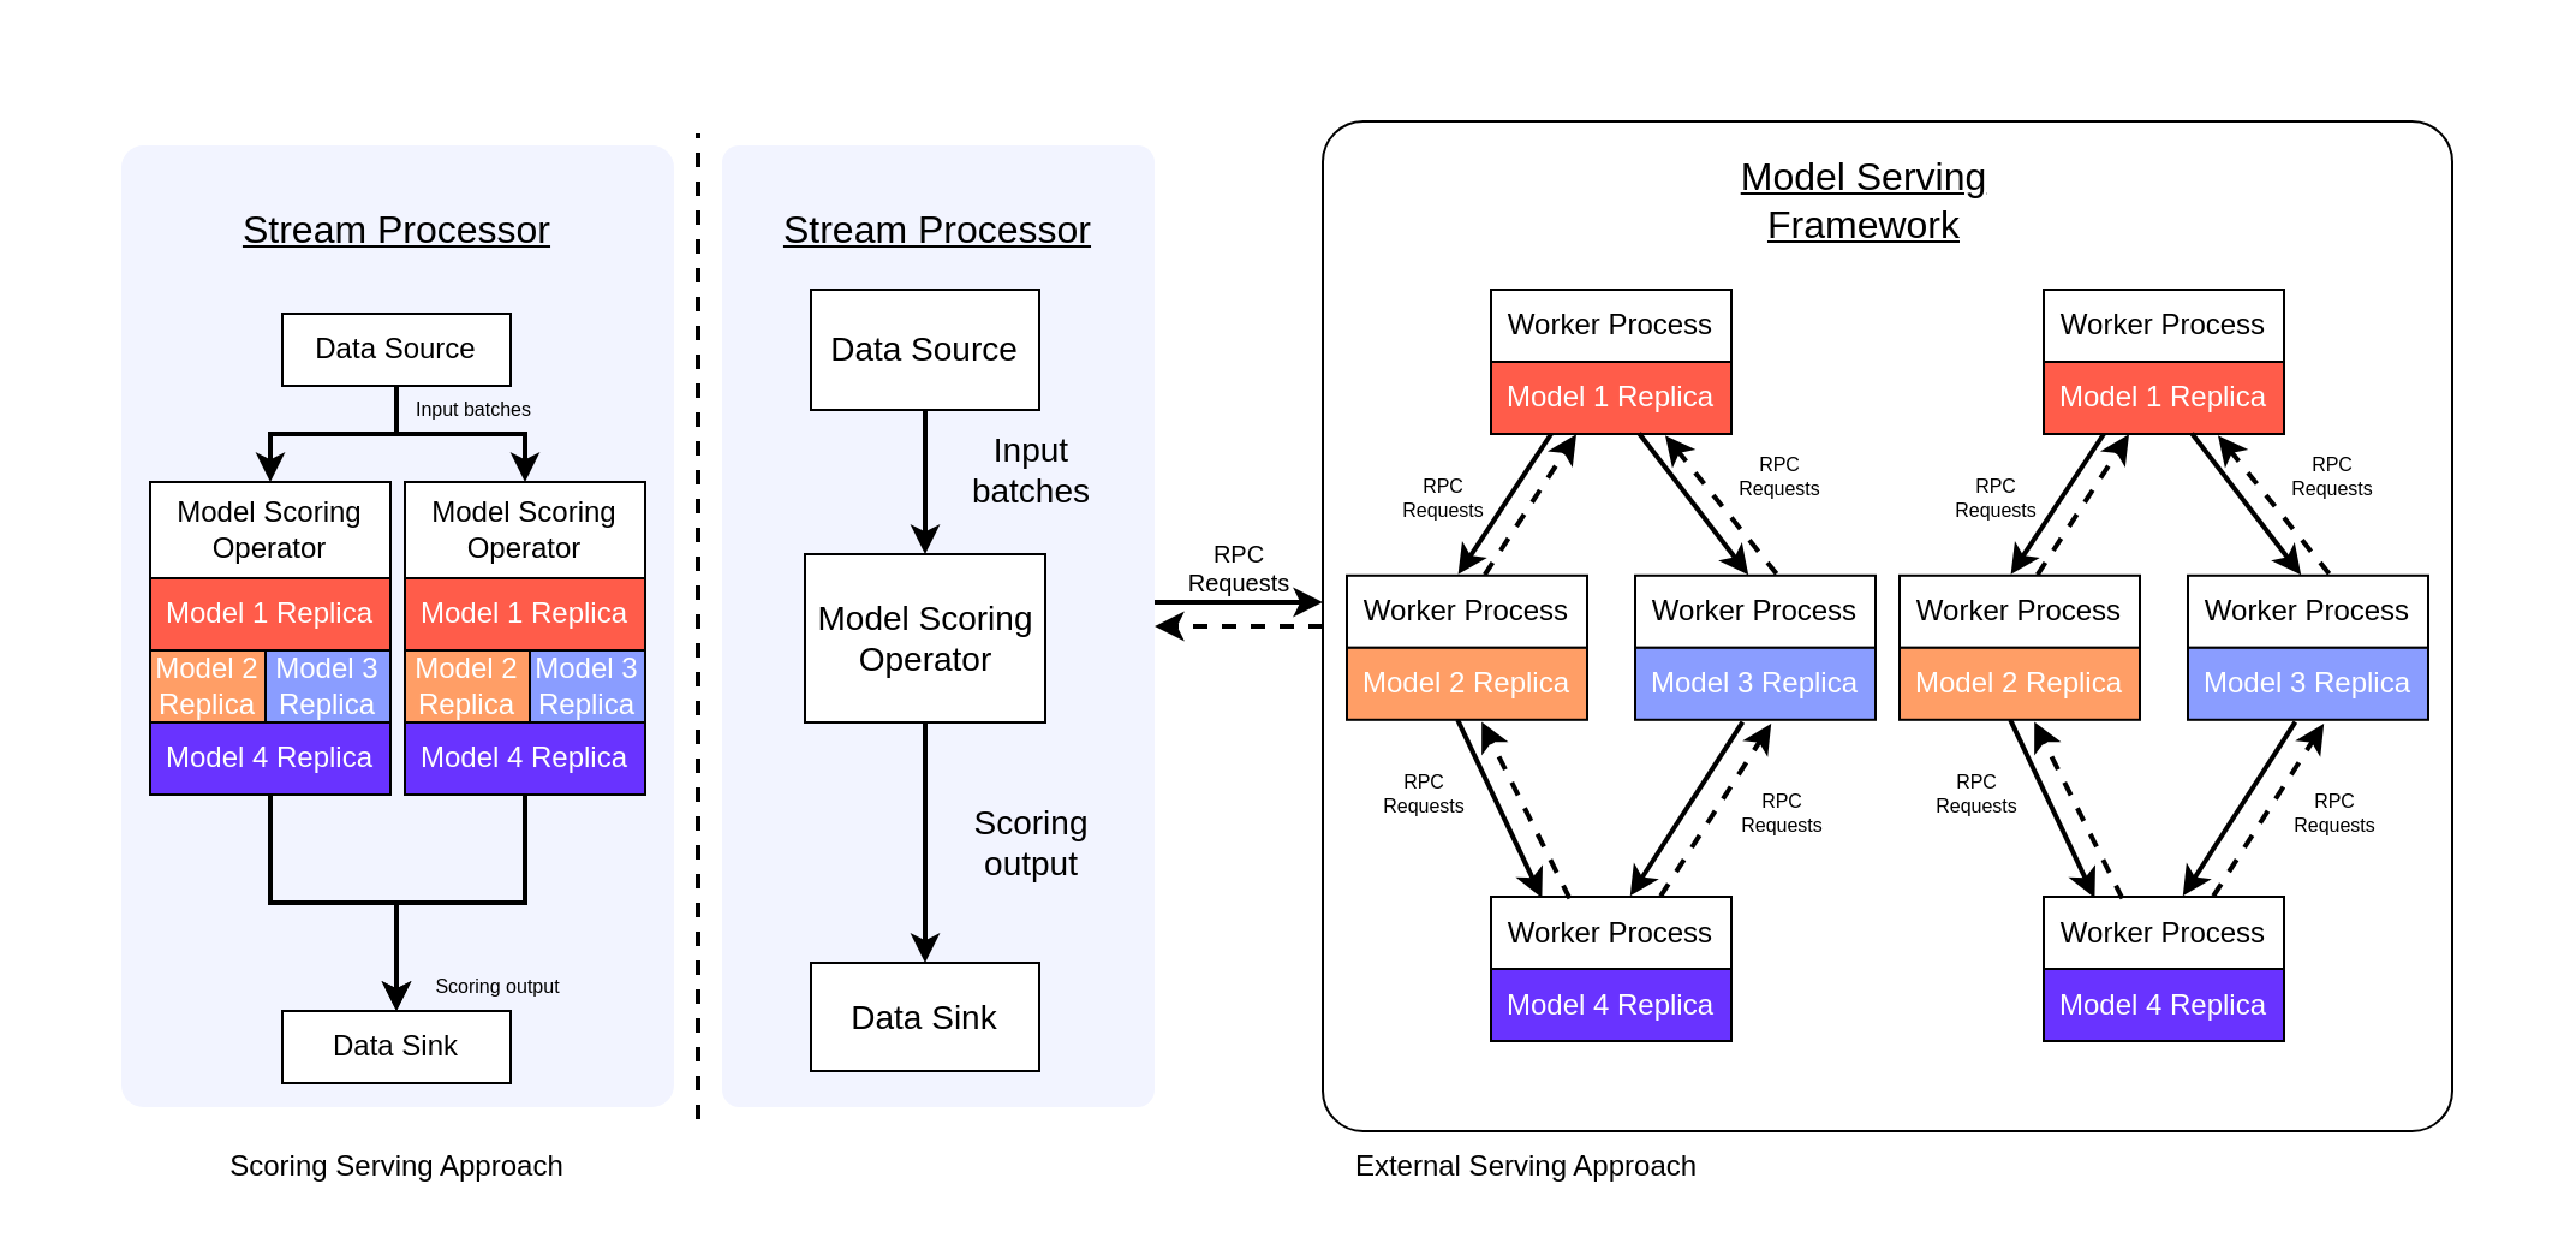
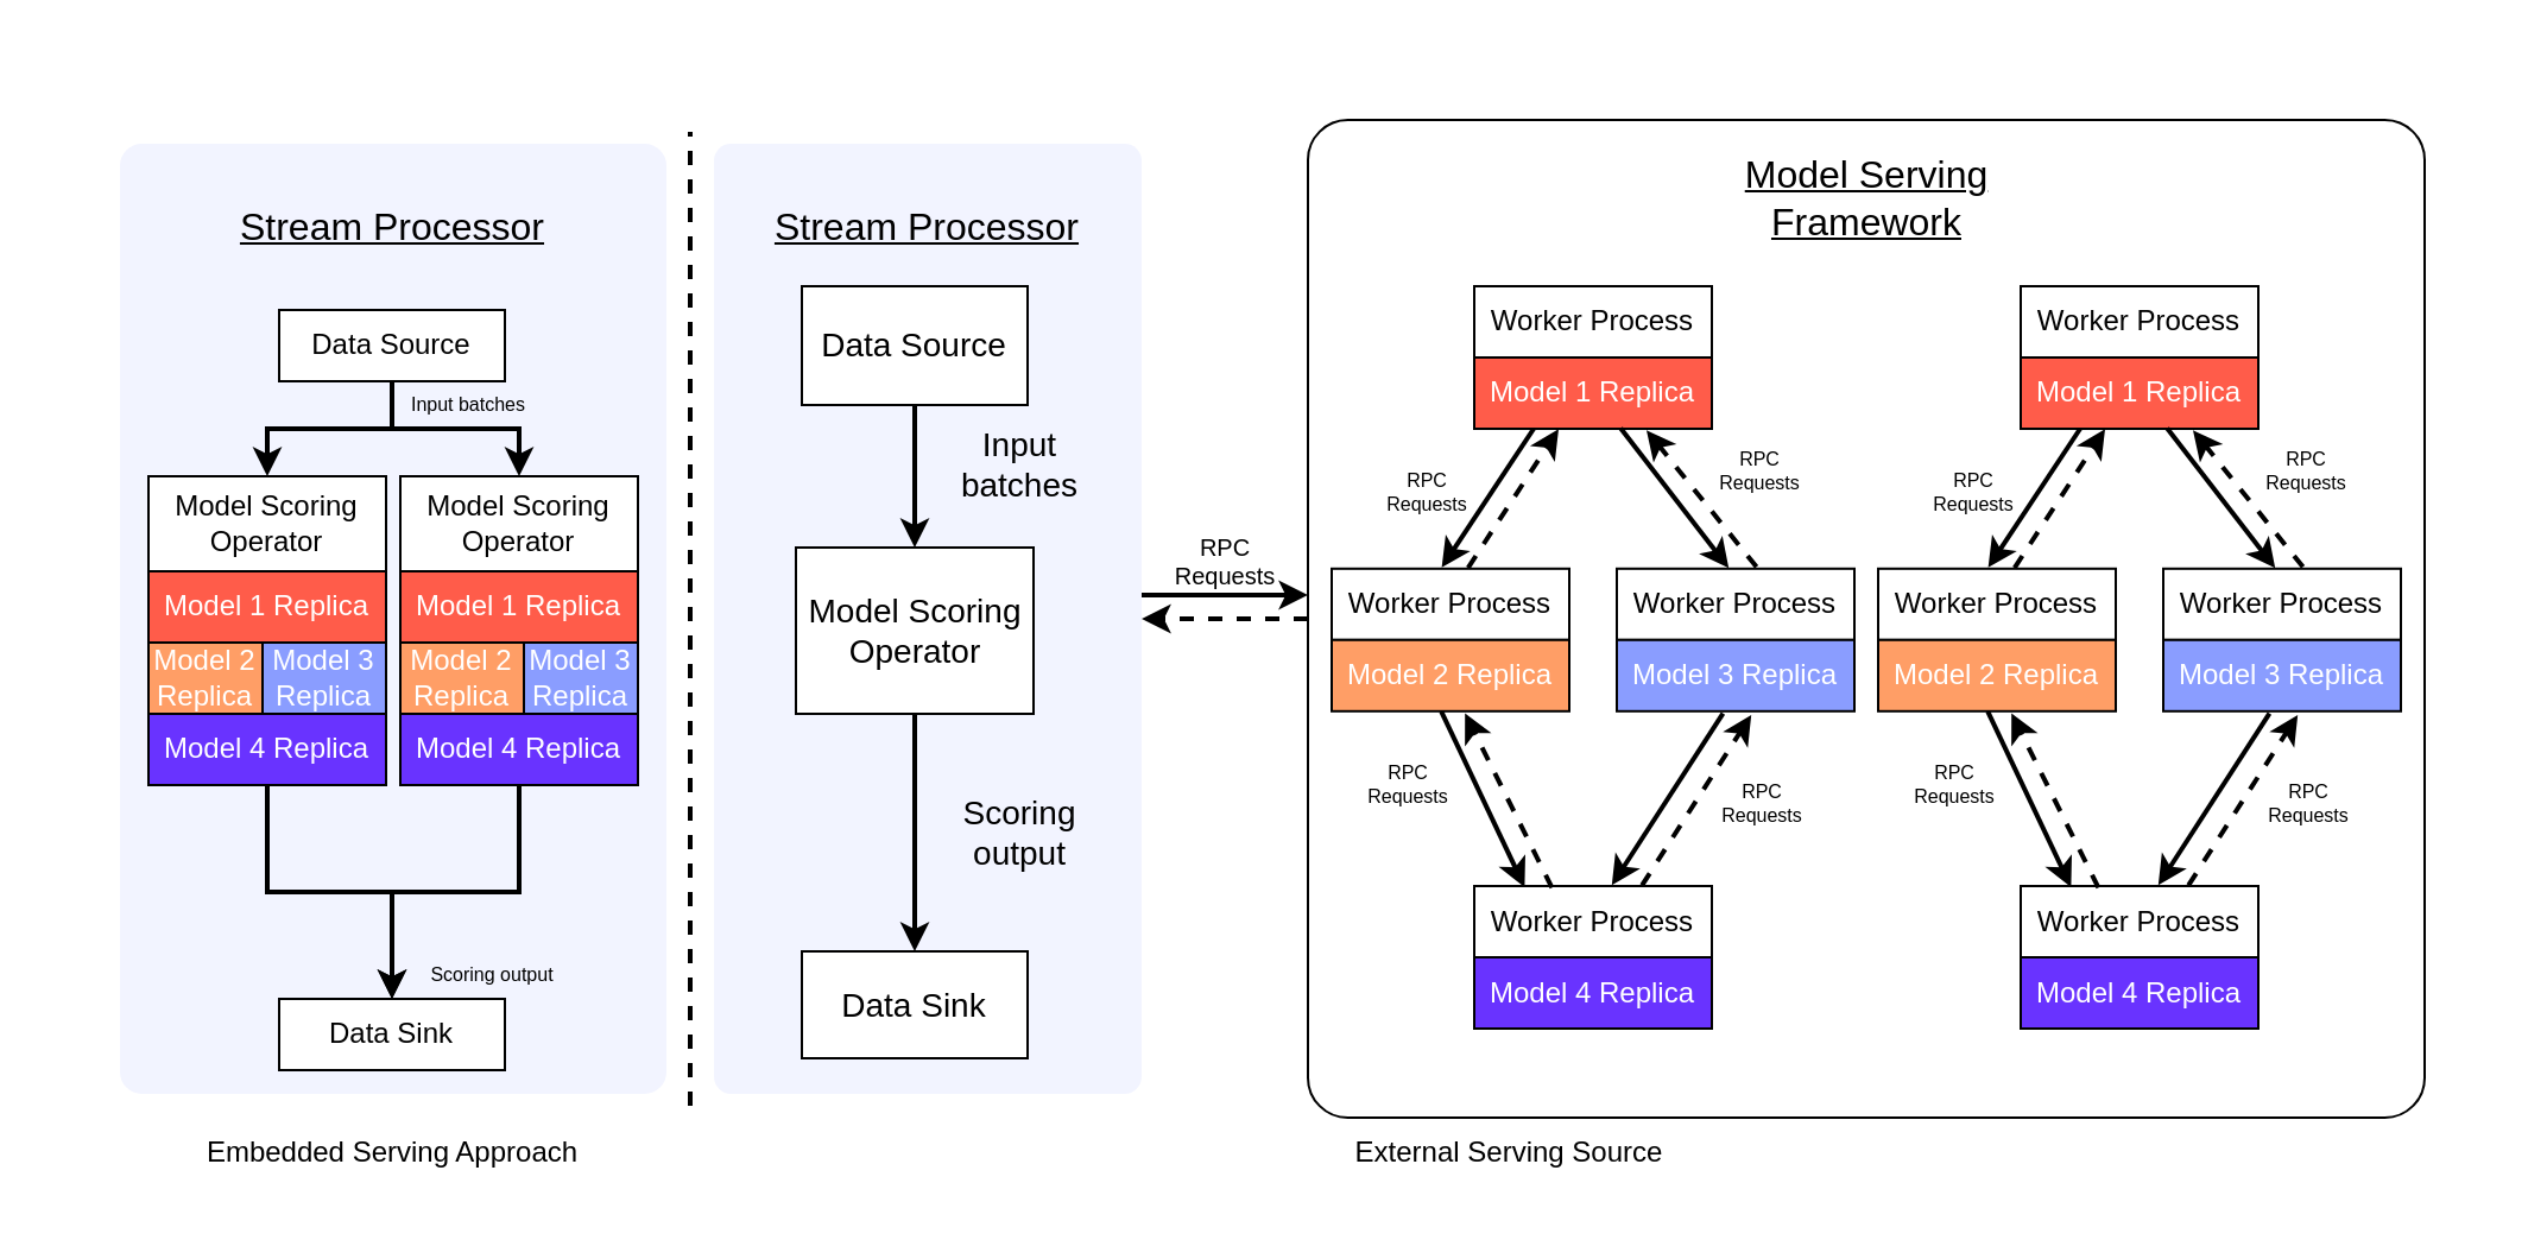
- <mxCell id="34" value="Model Serving Framework" style="text;html=1;strokeColor=none;fillColor=none;align=center;verticalAlign=middle;whiteSpace=wrap;rounded=0;shadow=0;glass=0;sketch=0;fontSize=16;fontStyle=4" parent="1" vertex="1"><mxGeometry x="692.5" y="55" width="165" height="55" as="geometry" /></mxCell>
+ <mxCell id="34" value="Model Serving Framework" style="text;html=1;strokeColor=none;fillColor=none;align=center;verticalAlign=middle;whiteSpace=wrap;rounded=0;shadow=0;glass=0;sketch=0;fontSize=16;fontStyle=4" parent="1" vertex="1"><mxGeometry x="702.5" y="55" width="165" height="55" as="geometry" /></mxCell>
- <mxCell id="80" value="Scoring Serving Approach" style="text;html=1;strokeColor=none;fillColor=none;align=center;verticalAlign=middle;whiteSpace=wrap;rounded=0;" vertex="1" parent="1"><mxGeometry x="69.5" y="470" width="190" height="30" as="geometry" /></mxCell>
+ <mxCell id="80" value="Embedded Serving Approach" style="text;html=1;strokeColor=none;fillColor=none;align=center;verticalAlign=middle;whiteSpace=wrap;rounded=0;" vertex="1" parent="1"><mxGeometry x="69.5" y="470" width="190" height="30" as="geometry" /></mxCell>
- <mxCell id="81" value="External Serving Approach" style="text;html=1;strokeColor=none;fillColor=none;align=center;verticalAlign=middle;whiteSpace=wrap;rounded=0;" vertex="1" parent="1"><mxGeometry x="540" y="470" width="190" height="30" as="geometry" /></mxCell>
+ <mxCell id="81" value="External Serving Source" style="text;html=1;strokeColor=none;fillColor=none;align=center;verticalAlign=middle;whiteSpace=wrap;rounded=0;" vertex="1" parent="1"><mxGeometry x="540" y="470" width="190" height="30" as="geometry" /></mxCell>
